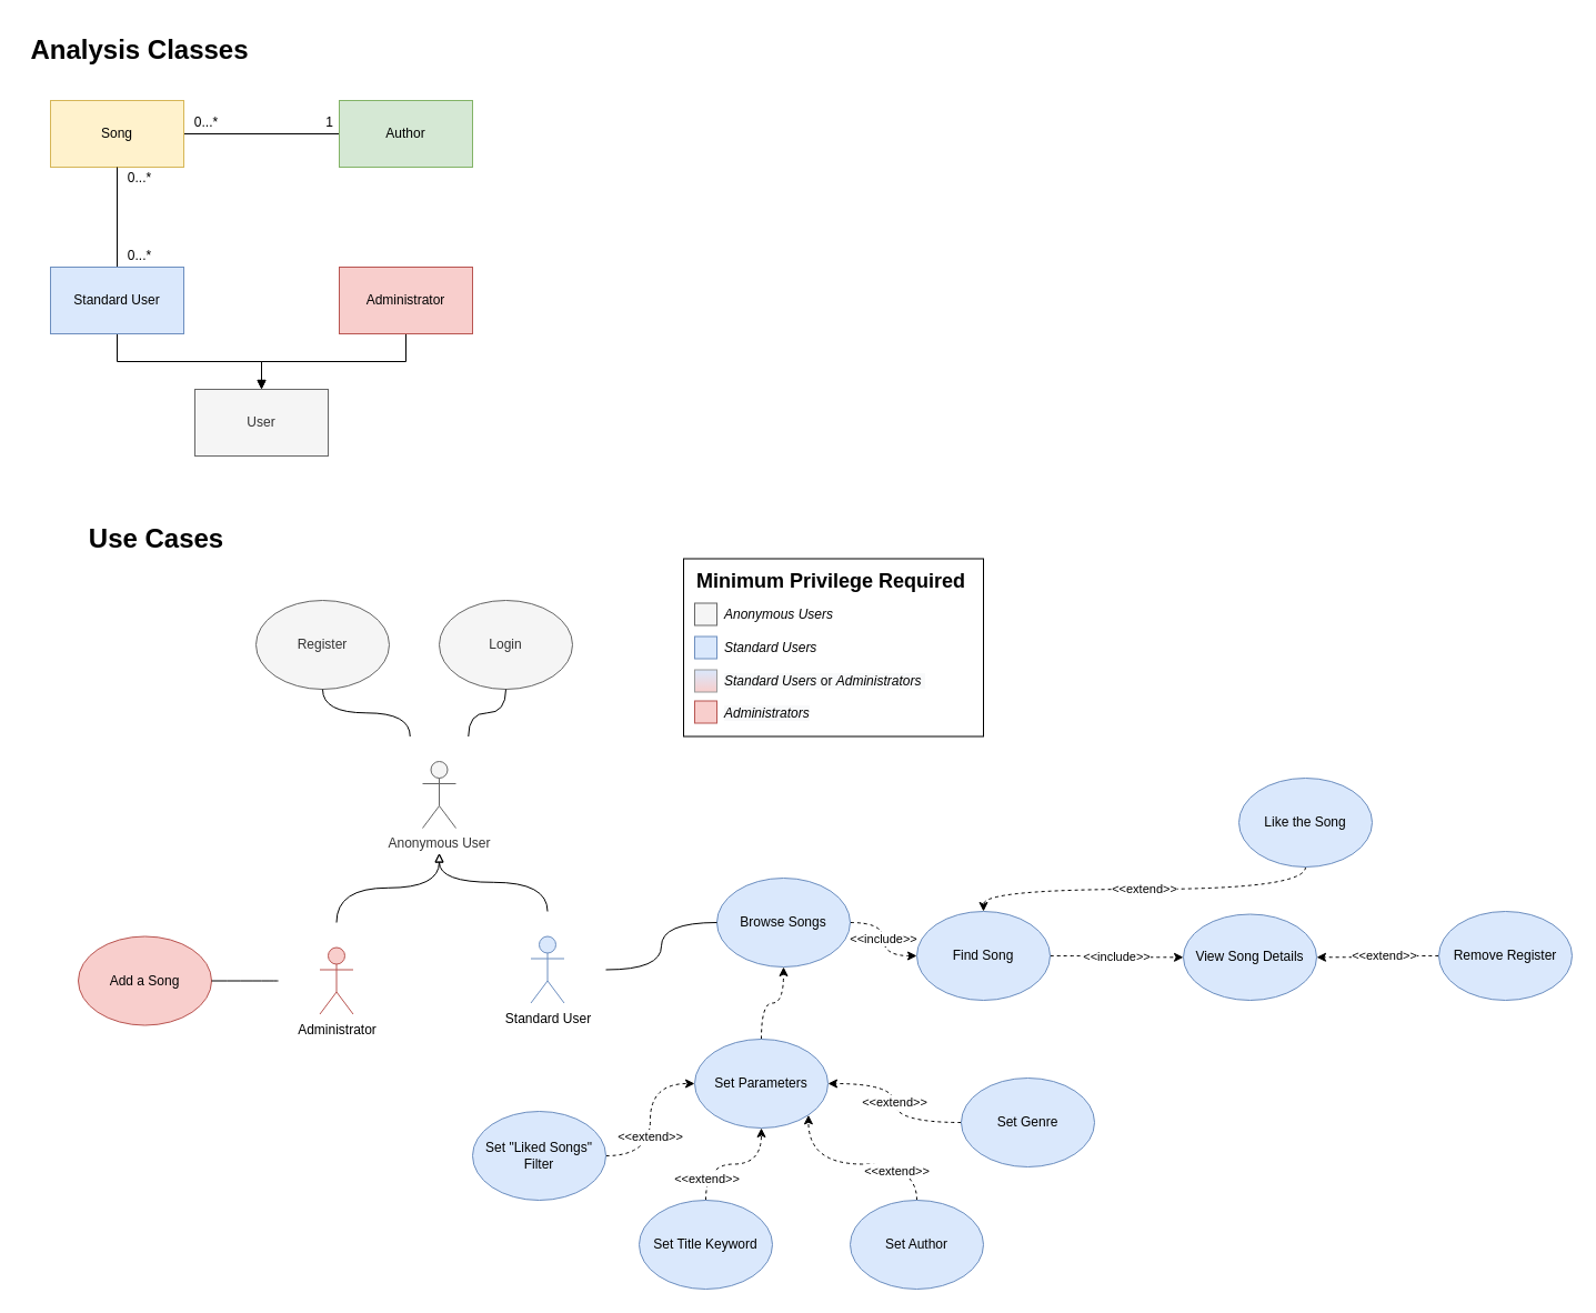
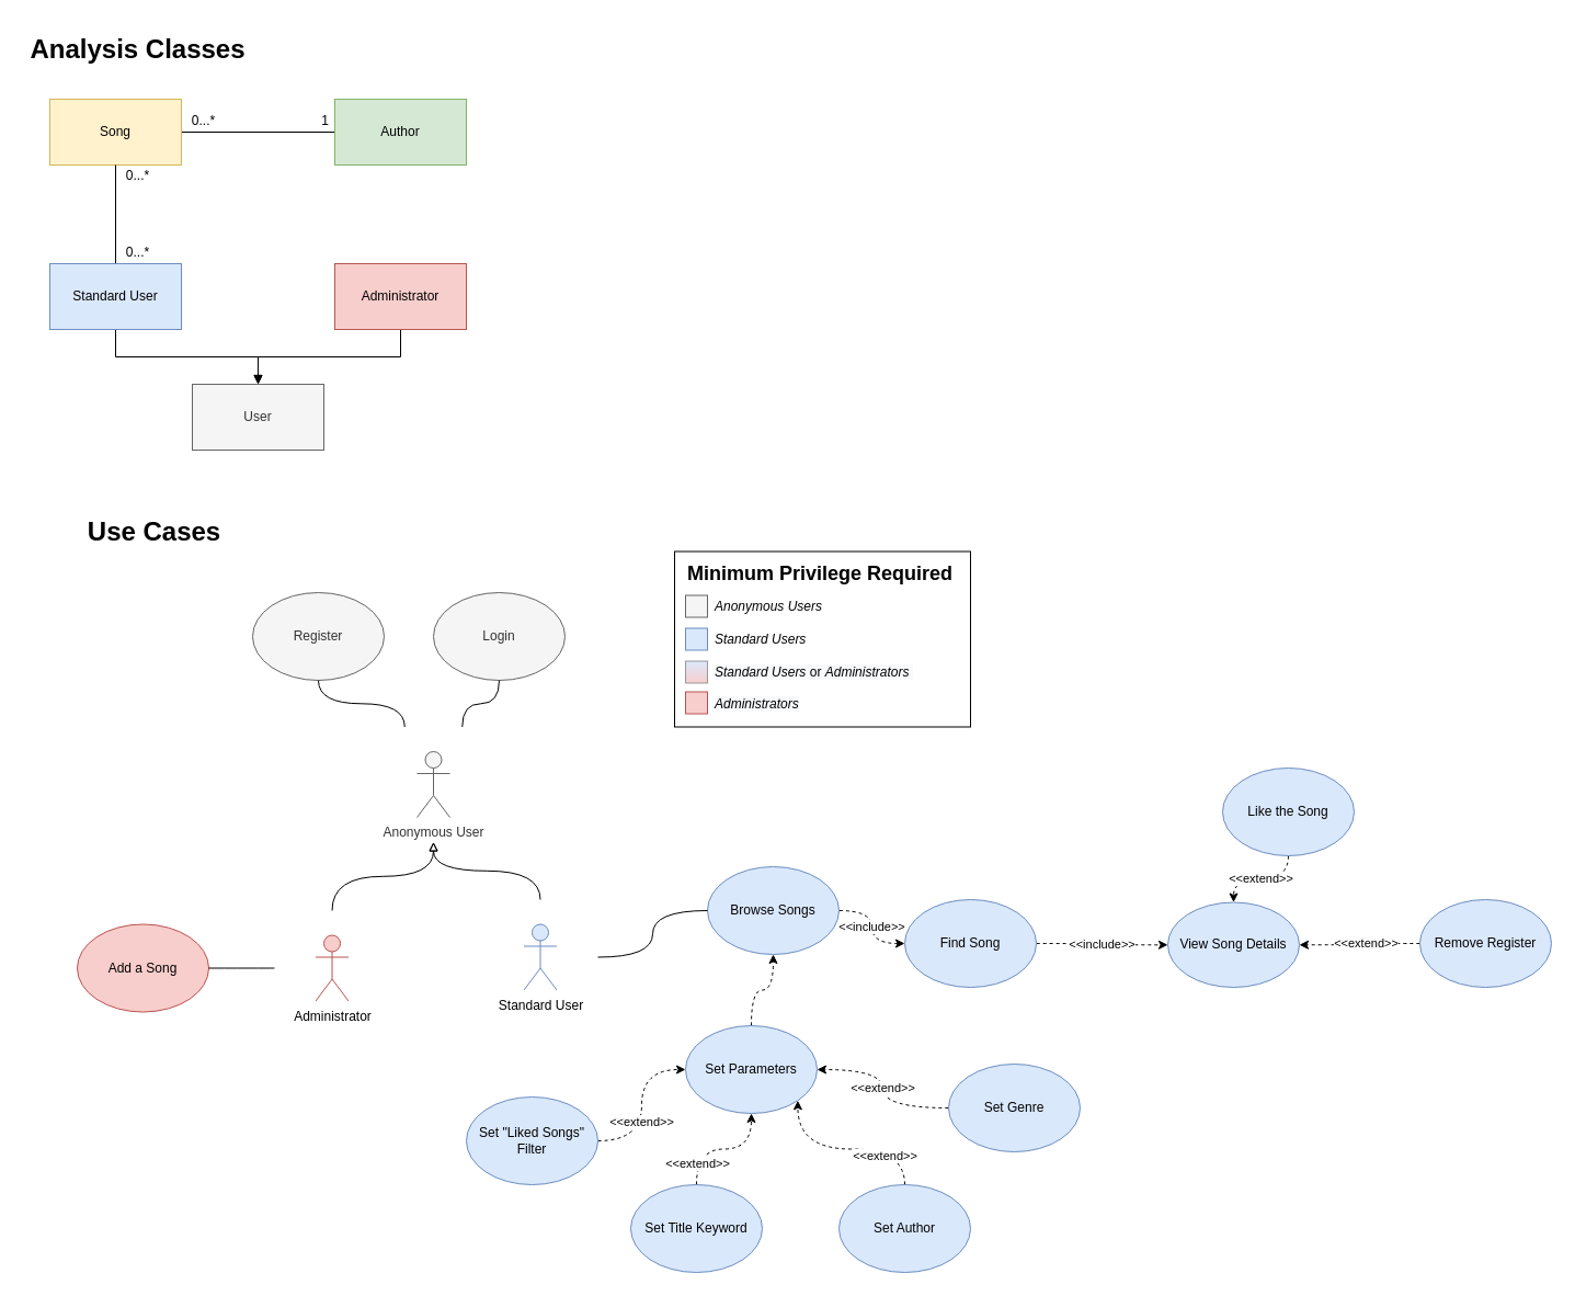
- <mxCell id="47" value="&amp;lt;&amp;lt;extend&amp;gt;&amp;gt;" style="edgeStyle=orthogonalEdgeStyle;curved=1;rounded=0;orthogonalLoop=1;jettySize=auto;html=1;exitX=0.5;exitY=1;exitDx=0;exitDy=0;dashed=1;endArrow=classic;endFill=1;" parent="1" source="48" target="37" edge="1"><mxGeometry relative="1" as="geometry"><mxPoint x="1305" y="835" as="targetPoint" /></mxGeometry></mxCell>
+ <mxCell id="47" value="&amp;lt;&amp;lt;extend&amp;gt;&amp;gt;" style="edgeStyle=orthogonalEdgeStyle;curved=1;rounded=0;orthogonalLoop=1;jettySize=auto;html=1;exitX=0.5;exitY=1;exitDx=0;exitDy=0;dashed=1;endArrow=classic;endFill=1;entryX=0.5;entryY=0;entryDx=0;entryDy=0;" parent="1" source="48" target="46" edge="1"><mxGeometry relative="1" as="geometry"><mxPoint x="1305" y="835" as="targetPoint" /></mxGeometry></mxCell>
